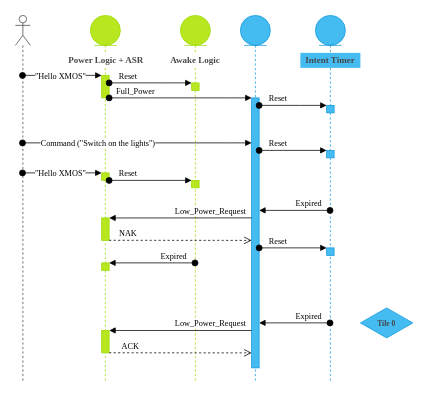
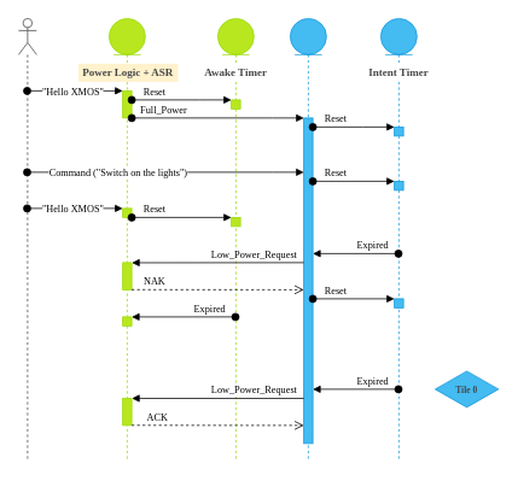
- <mxCell id="33" value="&lt;span style=&quot;font-size: 12px;&quot;&gt;Power Logic + ASR&lt;/span&gt;" style="rounded=0;whiteSpace=wrap;html=1;strokeColor=none;fontFamily=Arial Nova Light;fontSize=6;fontColor=#464749;fillColor=#FFFFFF;fontStyle=1" parent="1" vertex="1"><mxGeometry x="86" y="70" width="110" height="20" as="geometry" /></mxCell>
+ <mxCell id="33" value="&lt;span style=&quot;font-size: 12px;&quot;&gt;Power Logic + ASR&lt;/span&gt;" style="rounded=0;whiteSpace=wrap;html=1;strokeColor=none;fontFamily=Arial Nova Light;fontSize=6;fontColor=#464749;fillColor=#fff2cc;fontStyle=1;" parent="1" vertex="1"><mxGeometry x="86" y="70" width="110" height="20" as="geometry" /></mxCell>
- <mxCell id="32" value="&lt;span style=&quot;font-size: 12px;&quot;&gt;Awake Logic&lt;br&gt;&lt;/span&gt;" style="rounded=0;whiteSpace=wrap;html=1;strokeColor=none;fontFamily=Arial Nova Light;fontSize=6;fontColor=#464749;fillColor=default;fontStyle=1" parent="1" vertex="1"><mxGeometry x="220" y="70" width="80" height="20" as="geometry" /></mxCell>
+ <mxCell id="32" value="&lt;span style=&quot;font-size: 12px;&quot;&gt;Awake Timer&lt;br&gt;&lt;/span&gt;" style="rounded=0;whiteSpace=wrap;html=1;strokeColor=none;fontFamily=Arial Nova Light;fontSize=6;fontColor=#464749;fillColor=default;fontStyle=1" parent="1" vertex="1"><mxGeometry x="220" y="70" width="80" height="20" as="geometry" /></mxCell>
- <mxCell id="34" value="&lt;span style=&quot;font-size: 12px;&quot;&gt;Intent Timer&lt;/span&gt;" style="rounded=0;whiteSpace=wrap;html=1;strokeColor=none;fontFamily=Arial Nova Light;fontSize=6;fontColor=#464749;fillColor=#44bbf1;fontStyle=1;" parent="1" vertex="1"><mxGeometry x="400" y="70" width="80" height="20" as="geometry" /></mxCell>
+ <mxCell id="34" value="&lt;span style=&quot;font-size: 12px;&quot;&gt;Intent Timer&lt;/span&gt;" style="rounded=0;whiteSpace=wrap;html=1;strokeColor=none;fontFamily=Arial Nova Light;fontSize=6;fontColor=#464749;fillColor=#FFFFFF;fontStyle=1" parent="1" vertex="1"><mxGeometry x="400" y="70" width="80" height="20" as="geometry" /></mxCell>
